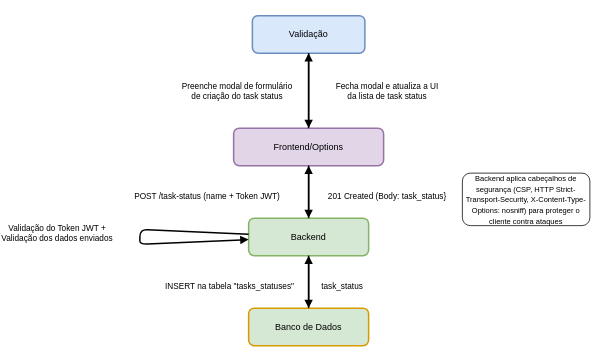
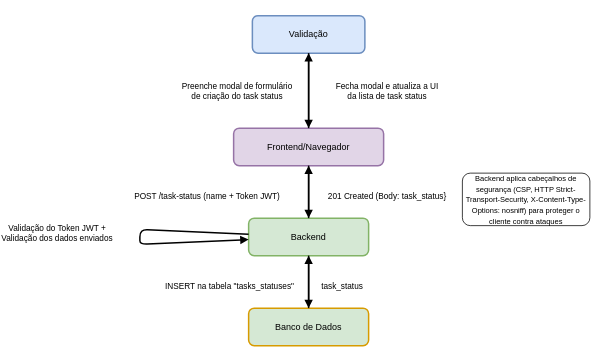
- <mxCell id="3" value="Frontend/Options" style="rounded=1;whiteSpace=wrap;html=1;strokeWidth=2;fillColor=#e1d5e7;strokeColor=#9673a6;" parent="1" vertex="1"><mxGeometry x="145" y="170" width="200" height="50" as="geometry" /></mxCell>
+ <mxCell id="3" value="Frontend/Navegador" style="rounded=1;whiteSpace=wrap;html=1;strokeWidth=2;fillColor=#e1d5e7;strokeColor=#9673a6;" parent="1" vertex="1"><mxGeometry x="145" y="170" width="200" height="50" as="geometry" /></mxCell>
